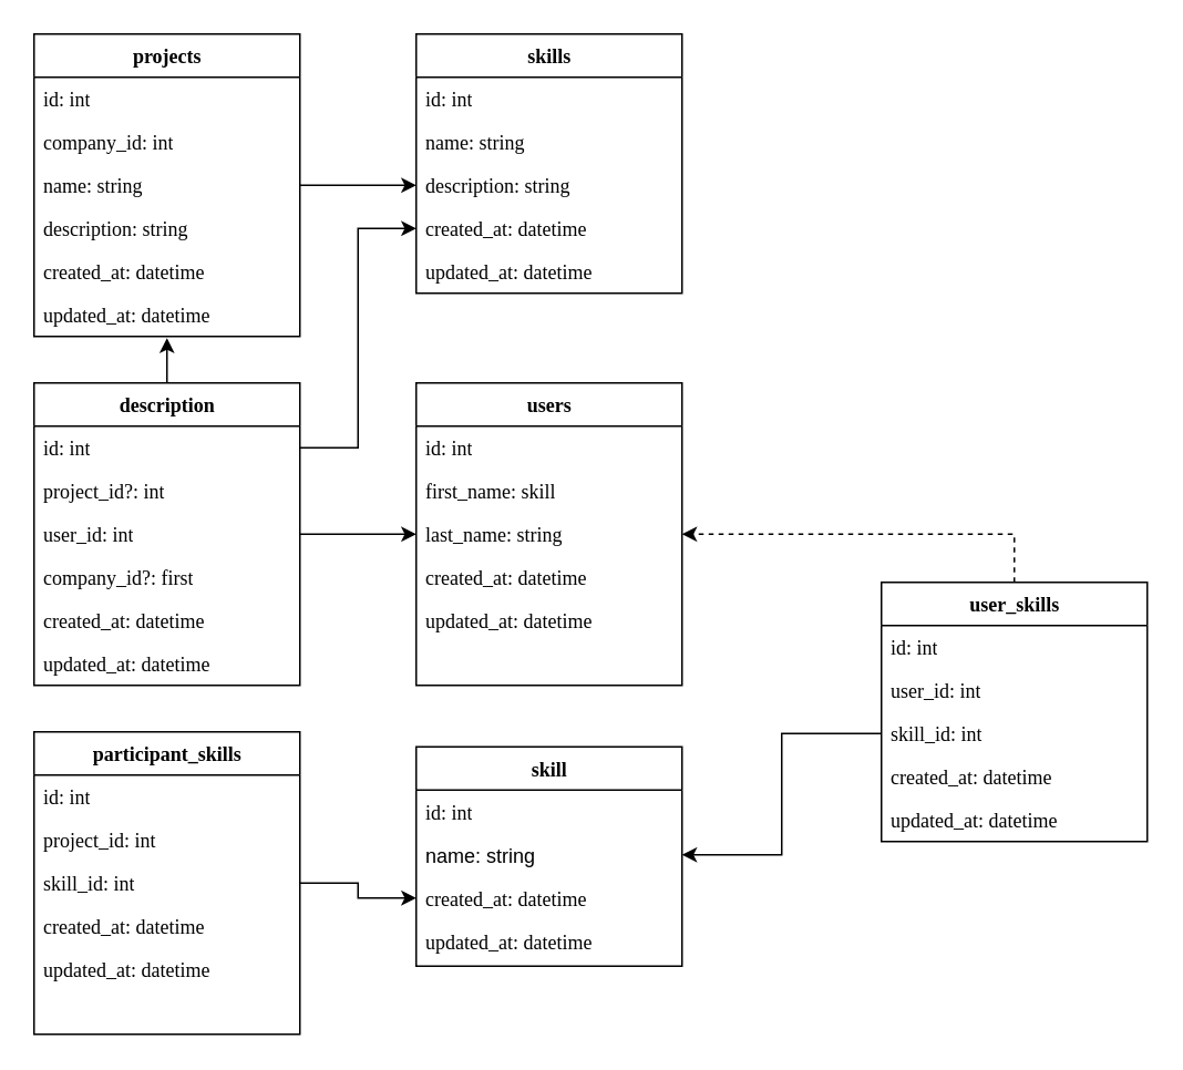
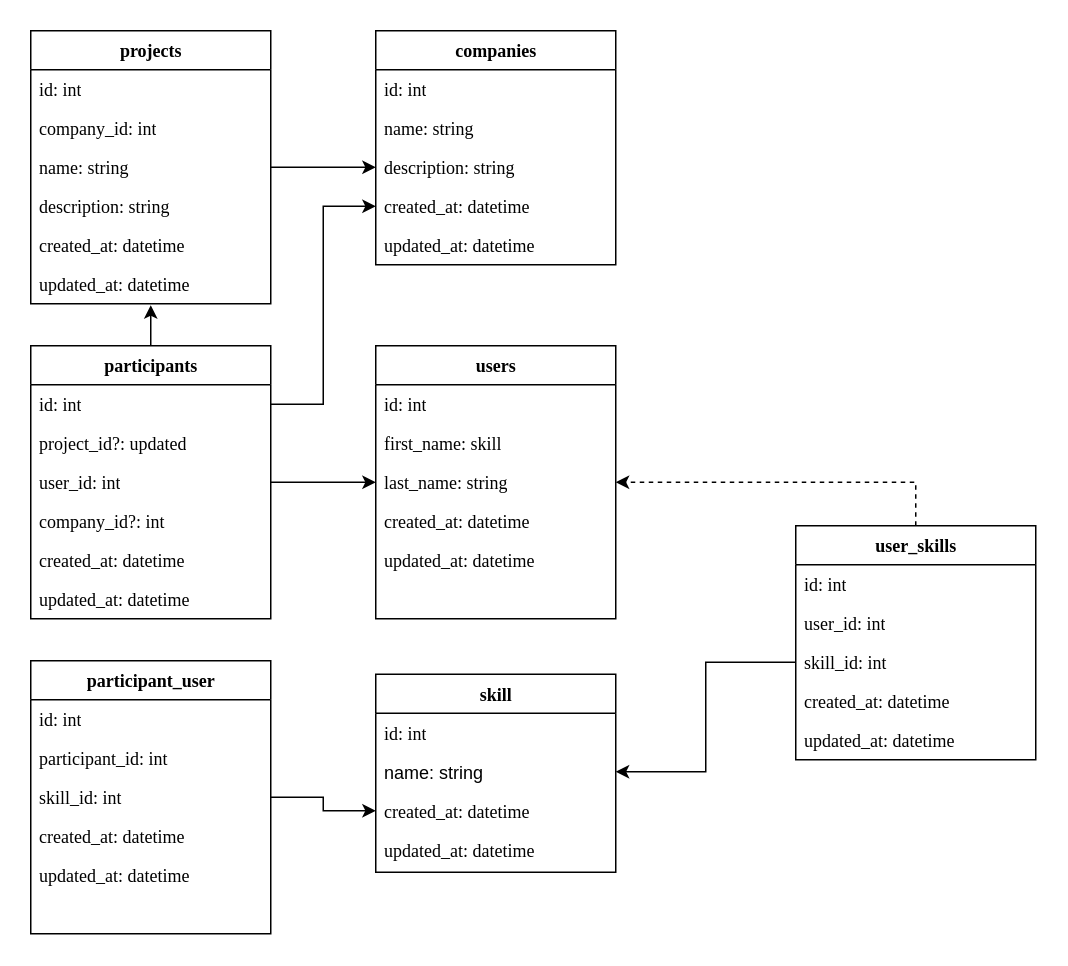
- <mxCell id="38" value="&lt;div&gt;&lt;font face=&quot;Verdana&quot;&gt;skills&lt;/font&gt;&lt;/div&gt;&lt;div&gt;&lt;font face=&quot;Verdana&quot;&gt;&lt;br&gt;&lt;/font&gt;&lt;/div&gt;" style="swimlane;html=1;fontStyle=1;align=center;verticalAlign=top;childLayout=stackLayout;horizontal=1;startSize=26;horizontalStack=0;resizeParent=1;resizeLast=0;collapsible=1;marginBottom=0;swimlaneFillColor=#ffffff;rounded=0;shadow=0;comic=0;labelBackgroundColor=none;strokeWidth=1;fillColor=none;fontFamily=Verdana;fontSize=12" vertex="1" parent="1"><mxGeometry x="250" y="20" width="160" height="156" as="geometry" /></mxCell>
+ <mxCell id="38" value="&lt;div&gt;&lt;font face=&quot;Verdana&quot;&gt;companies&lt;/font&gt;&lt;/div&gt;&lt;div&gt;&lt;font face=&quot;Verdana&quot;&gt;&lt;br&gt;&lt;/font&gt;&lt;/div&gt;" style="swimlane;html=1;fontStyle=1;align=center;verticalAlign=top;childLayout=stackLayout;horizontal=1;startSize=26;horizontalStack=0;resizeParent=1;resizeLast=0;collapsible=1;marginBottom=0;swimlaneFillColor=#ffffff;rounded=0;shadow=0;comic=0;labelBackgroundColor=none;strokeWidth=1;fillColor=none;fontFamily=Verdana;fontSize=12" vertex="1" parent="1"><mxGeometry x="250" y="20" width="160" height="156" as="geometry" /></mxCell>
- <mxCell id="7" value="description" style="swimlane;html=1;fontStyle=1;align=center;verticalAlign=top;childLayout=stackLayout;horizontal=1;startSize=26;horizontalStack=0;resizeParent=1;resizeLast=0;collapsible=1;marginBottom=0;swimlaneFillColor=#ffffff;rounded=0;shadow=0;comic=0;labelBackgroundColor=none;strokeWidth=1;fillColor=none;fontFamily=Verdana;fontSize=12" vertex="1" parent="1"><mxGeometry x="20" y="230" width="160" height="182" as="geometry" /></mxCell>
+ <mxCell id="7" value="participants" style="swimlane;html=1;fontStyle=1;align=center;verticalAlign=top;childLayout=stackLayout;horizontal=1;startSize=26;horizontalStack=0;resizeParent=1;resizeLast=0;collapsible=1;marginBottom=0;swimlaneFillColor=#ffffff;rounded=0;shadow=0;comic=0;labelBackgroundColor=none;strokeWidth=1;fillColor=none;fontFamily=Verdana;fontSize=12" vertex="1" parent="1"><mxGeometry x="20" y="230" width="160" height="182" as="geometry" /></mxCell>
- <mxCell id="9" value="&lt;font face=&quot;Verdana&quot;&gt;project_id?: int&lt;br&gt;&lt;/font&gt;" style="text;html=1;strokeColor=none;fillColor=none;align=left;verticalAlign=top;spacingLeft=4;spacingRight=4;whiteSpace=wrap;overflow=hidden;rotatable=0;points=[[0,0.5],[1,0.5]];portConstraint=eastwest;" vertex="1" parent="7"><mxGeometry y="52" width="160" height="26" as="geometry" /></mxCell>
+ <mxCell id="9" value="&lt;font face=&quot;Verdana&quot;&gt;project_id?: updated&lt;br&gt;&lt;/font&gt;" style="text;html=1;strokeColor=none;fillColor=none;align=left;verticalAlign=top;spacingLeft=4;spacingRight=4;whiteSpace=wrap;overflow=hidden;rotatable=0;points=[[0,0.5],[1,0.5]];portConstraint=eastwest;" vertex="1" parent="7"><mxGeometry y="52" width="160" height="26" as="geometry" /></mxCell>
- <mxCell id="11" value="&lt;font face=&quot;Verdana&quot;&gt;company_id?: first&lt;br&gt;&lt;/font&gt;" style="text;html=1;strokeColor=none;fillColor=none;align=left;verticalAlign=top;spacingLeft=4;spacingRight=4;whiteSpace=wrap;overflow=hidden;rotatable=0;points=[[0,0.5],[1,0.5]];portConstraint=eastwest;" vertex="1" parent="7"><mxGeometry y="104" width="160" height="26" as="geometry" /></mxCell>
+ <mxCell id="11" value="&lt;font face=&quot;Verdana&quot;&gt;company_id?: int&lt;br&gt;&lt;/font&gt;" style="text;html=1;strokeColor=none;fillColor=none;align=left;verticalAlign=top;spacingLeft=4;spacingRight=4;whiteSpace=wrap;overflow=hidden;rotatable=0;points=[[0,0.5],[1,0.5]];portConstraint=eastwest;" vertex="1" parent="7"><mxGeometry y="104" width="160" height="26" as="geometry" /></mxCell>
- <mxCell id="31" value="participant_skills" style="swimlane;html=1;fontStyle=1;align=center;verticalAlign=top;childLayout=stackLayout;horizontal=1;startSize=26;horizontalStack=0;resizeParent=1;resizeLast=0;collapsible=1;marginBottom=0;swimlaneFillColor=#ffffff;rounded=0;shadow=0;comic=0;labelBackgroundColor=none;strokeWidth=1;fillColor=none;fontFamily=Verdana;fontSize=12" vertex="1" parent="1"><mxGeometry x="20" y="440" width="160" height="182" as="geometry" /></mxCell>
+ <mxCell id="31" value="participant_user" style="swimlane;html=1;fontStyle=1;align=center;verticalAlign=top;childLayout=stackLayout;horizontal=1;startSize=26;horizontalStack=0;resizeParent=1;resizeLast=0;collapsible=1;marginBottom=0;swimlaneFillColor=#ffffff;rounded=0;shadow=0;comic=0;labelBackgroundColor=none;strokeWidth=1;fillColor=none;fontFamily=Verdana;fontSize=12" vertex="1" parent="1"><mxGeometry x="20" y="440" width="160" height="182" as="geometry" /></mxCell>
- <mxCell id="33" value="&lt;font face=&quot;Verdana&quot;&gt;project_id: int&lt;br&gt;&lt;/font&gt;" style="text;html=1;strokeColor=none;fillColor=none;align=left;verticalAlign=top;spacingLeft=4;spacingRight=4;whiteSpace=wrap;overflow=hidden;rotatable=0;points=[[0,0.5],[1,0.5]];portConstraint=eastwest;" vertex="1" parent="31"><mxGeometry y="52" width="160" height="26" as="geometry" /></mxCell>
+ <mxCell id="33" value="&lt;font face=&quot;Verdana&quot;&gt;participant_id: int&lt;br&gt;&lt;/font&gt;" style="text;html=1;strokeColor=none;fillColor=none;align=left;verticalAlign=top;spacingLeft=4;spacingRight=4;whiteSpace=wrap;overflow=hidden;rotatable=0;points=[[0,0.5],[1,0.5]];portConstraint=eastwest;" vertex="1" parent="31"><mxGeometry y="52" width="160" height="26" as="geometry" /></mxCell>
